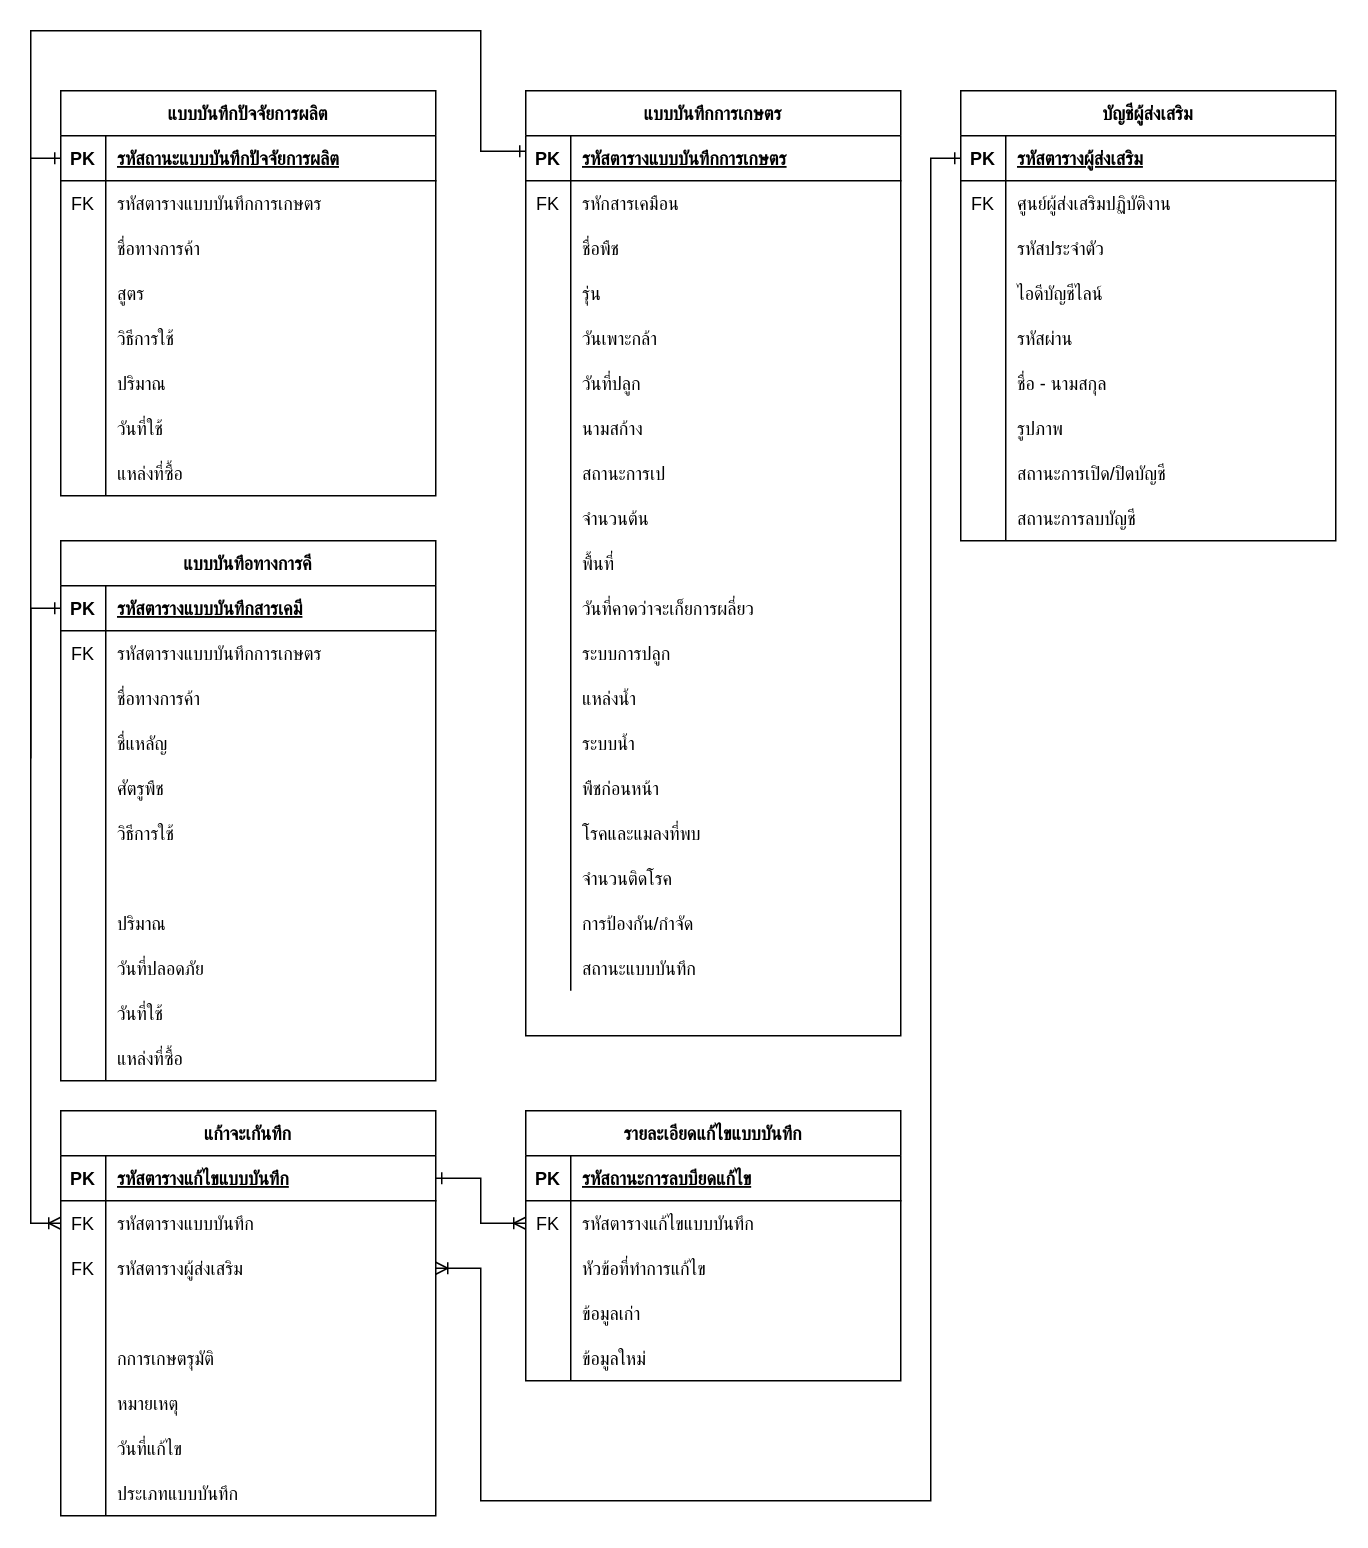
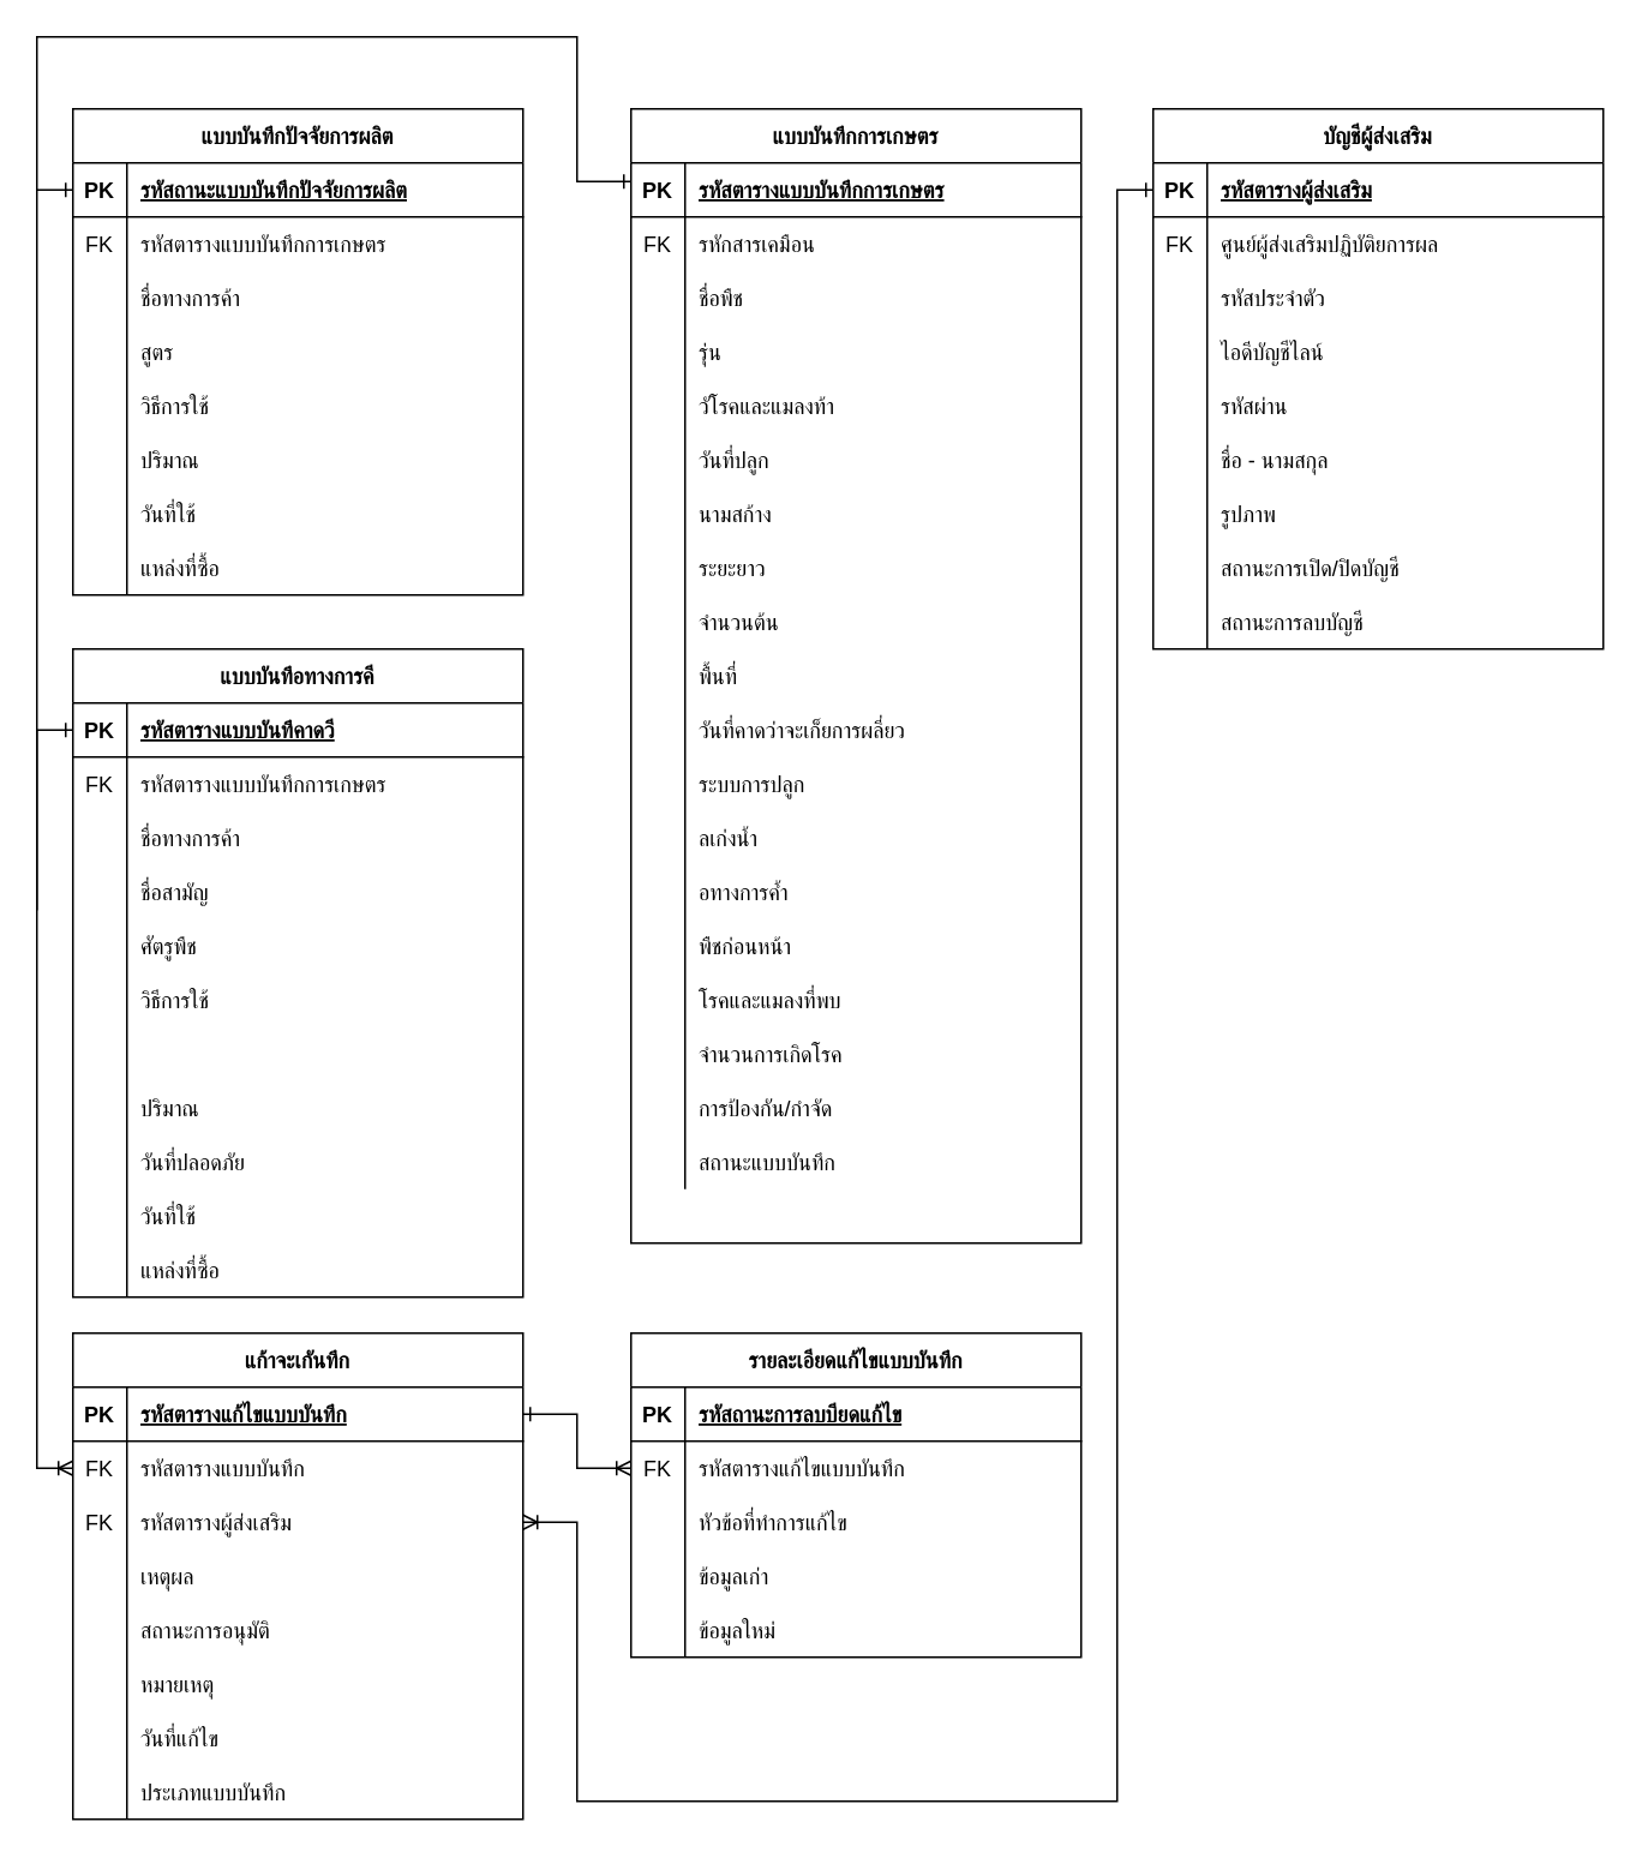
- <mxCell id="8" value="ศูนย์ผู้ส่งเสริมปฏิบัติงาน" style="shape=partialRectangle;overflow=hidden;connectable=0;fillColor=none;top=0;left=0;bottom=0;right=0;align=left;spacingLeft=6;" vertex="1" parent="6"><mxGeometry x="30" width="220" height="30" as="geometry"><mxRectangle width="220" height="30" as="alternateBounds" /></mxGeometry></mxCell>
+ <mxCell id="8" value="ศูนย์ผู้ส่งเสริมปฏิบัติยการผล" style="shape=partialRectangle;overflow=hidden;connectable=0;fillColor=none;top=0;left=0;bottom=0;right=0;align=left;spacingLeft=6;" vertex="1" parent="6"><mxGeometry x="30" width="220" height="30" as="geometry"><mxRectangle width="220" height="30" as="alternateBounds" /></mxGeometry></mxCell>
- <mxCell id="144" value="วันเพาะกล้า" style="shape=partialRectangle;overflow=hidden;connectable=0;fillColor=none;top=0;left=0;bottom=0;right=0;align=left;spacingLeft=6;" vertex="1" parent="142"><mxGeometry x="30" width="220" height="30" as="geometry"><mxRectangle width="220" height="30" as="alternateBounds" /></mxGeometry></mxCell>
+ <mxCell id="144" value="วัโรคและแมลงท้า" style="shape=partialRectangle;overflow=hidden;connectable=0;fillColor=none;top=0;left=0;bottom=0;right=0;align=left;spacingLeft=6;" vertex="1" parent="142"><mxGeometry x="30" width="220" height="30" as="geometry"><mxRectangle width="220" height="30" as="alternateBounds" /></mxGeometry></mxCell>
- <mxCell id="153" value="สถานะการเป" style="shape=partialRectangle;overflow=hidden;connectable=0;fillColor=none;top=0;left=0;bottom=0;right=0;align=left;spacingLeft=6;" vertex="1" parent="151"><mxGeometry x="30" width="220" height="30" as="geometry"><mxRectangle width="220" height="30" as="alternateBounds" /></mxGeometry></mxCell>
+ <mxCell id="153" value="ระยะยาว" style="shape=partialRectangle;overflow=hidden;connectable=0;fillColor=none;top=0;left=0;bottom=0;right=0;align=left;spacingLeft=6;" vertex="1" parent="151"><mxGeometry x="30" width="220" height="30" as="geometry"><mxRectangle width="220" height="30" as="alternateBounds" /></mxGeometry></mxCell>
- <mxCell id="74" value="รหัสตารางแบบบันทึกสารเคมี" style="shape=partialRectangle;overflow=hidden;connectable=0;fillColor=none;top=0;left=0;bottom=0;right=0;align=left;spacingLeft=6;fontStyle=5;" vertex="1" parent="72"><mxGeometry x="30" width="220" height="30" as="geometry"><mxRectangle width="220" height="30" as="alternateBounds" /></mxGeometry></mxCell>
+ <mxCell id="74" value="รหัสตารางแบบบันทึคาดวี" style="shape=partialRectangle;overflow=hidden;connectable=0;fillColor=none;top=0;left=0;bottom=0;right=0;align=left;spacingLeft=6;fontStyle=5;" vertex="1" parent="72"><mxGeometry x="30" width="220" height="30" as="geometry"><mxRectangle width="220" height="30" as="alternateBounds" /></mxGeometry></mxCell>
- <mxCell id="168" value="แหล่งน้ำ" style="shape=partialRectangle;overflow=hidden;connectable=0;fillColor=none;top=0;left=0;bottom=0;right=0;align=left;spacingLeft=6;" vertex="1" parent="166"><mxGeometry x="30" width="220" height="30" as="geometry"><mxRectangle width="220" height="30" as="alternateBounds" /></mxGeometry></mxCell>
+ <mxCell id="168" value="ลเก่งน้ำ" style="shape=partialRectangle;overflow=hidden;connectable=0;fillColor=none;top=0;left=0;bottom=0;right=0;align=left;spacingLeft=6;" vertex="1" parent="166"><mxGeometry x="30" width="220" height="30" as="geometry"><mxRectangle width="220" height="30" as="alternateBounds" /></mxGeometry></mxCell>
- <mxCell id="83" value="ชื่แหลัญ" style="shape=partialRectangle;overflow=hidden;connectable=0;fillColor=none;top=0;left=0;bottom=0;right=0;align=left;spacingLeft=6;" vertex="1" parent="81"><mxGeometry x="30" width="220" height="30" as="geometry"><mxRectangle width="220" height="30" as="alternateBounds" /></mxGeometry></mxCell>
+ <mxCell id="83" value="ชื่อสามัญ" style="shape=partialRectangle;overflow=hidden;connectable=0;fillColor=none;top=0;left=0;bottom=0;right=0;align=left;spacingLeft=6;" vertex="1" parent="81"><mxGeometry x="30" width="220" height="30" as="geometry"><mxRectangle width="220" height="30" as="alternateBounds" /></mxGeometry></mxCell>
- <mxCell id="171" value="ระบบน้ำ" style="shape=partialRectangle;overflow=hidden;connectable=0;fillColor=none;top=0;left=0;bottom=0;right=0;align=left;spacingLeft=6;" vertex="1" parent="169"><mxGeometry x="30" width="220" height="30" as="geometry"><mxRectangle width="220" height="30" as="alternateBounds" /></mxGeometry></mxCell>
+ <mxCell id="171" value="อทางการค้ำ" style="shape=partialRectangle;overflow=hidden;connectable=0;fillColor=none;top=0;left=0;bottom=0;right=0;align=left;spacingLeft=6;" vertex="1" parent="169"><mxGeometry x="30" width="220" height="30" as="geometry"><mxRectangle width="220" height="30" as="alternateBounds" /></mxGeometry></mxCell>
- <mxCell id="180" value="จำนวนติดโรค" style="shape=partialRectangle;overflow=hidden;connectable=0;fillColor=none;top=0;left=0;bottom=0;right=0;align=left;spacingLeft=6;" vertex="1" parent="178"><mxGeometry x="30" width="220" height="30" as="geometry"><mxRectangle width="220" height="30" as="alternateBounds" /></mxGeometry></mxCell>
+ <mxCell id="180" value="จำนวนการเกิดโรค" style="shape=partialRectangle;overflow=hidden;connectable=0;fillColor=none;top=0;left=0;bottom=0;right=0;align=left;spacingLeft=6;" vertex="1" parent="178"><mxGeometry x="30" width="220" height="30" as="geometry"><mxRectangle width="220" height="30" as="alternateBounds" /></mxGeometry></mxCell>
+ <mxCell id="58" value="เหตุผล" style="shape=partialRectangle;overflow=hidden;connectable=0;fillColor=none;top=0;left=0;bottom=0;right=0;align=left;spacingLeft=6;" vertex="1" parent="56"><mxGeometry x="30" width="220" height="30" as="geometry"><mxRectangle width="220" height="30" as="alternateBounds" /></mxGeometry></mxCell>
- <mxCell id="61" value="กการเกษตรุมัติ" style="shape=partialRectangle;overflow=hidden;connectable=0;fillColor=none;top=0;left=0;bottom=0;right=0;align=left;spacingLeft=6;" vertex="1" parent="59"><mxGeometry x="30" width="220" height="30" as="geometry"><mxRectangle width="220" height="30" as="alternateBounds" /></mxGeometry></mxCell>
+ <mxCell id="61" value="สถานะการอนุมัติ" style="shape=partialRectangle;overflow=hidden;connectable=0;fillColor=none;top=0;left=0;bottom=0;right=0;align=left;spacingLeft=6;" vertex="1" parent="59"><mxGeometry x="30" width="220" height="30" as="geometry"><mxRectangle width="220" height="30" as="alternateBounds" /></mxGeometry></mxCell>
